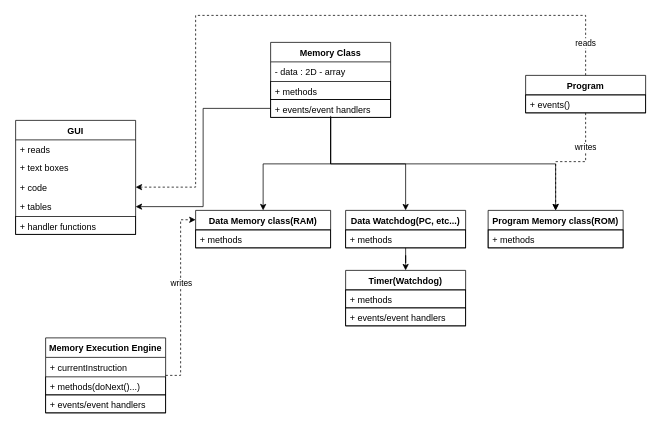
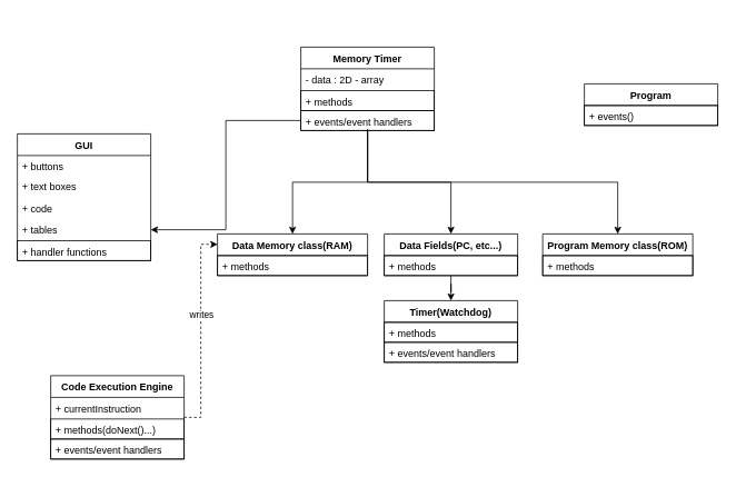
- <mxCell id="34" style="edgeStyle=orthogonalEdgeStyle;rounded=0;orthogonalLoop=1;jettySize=auto;html=1;entryX=1;entryY=0.5;entryDx=0;entryDy=0;dashed=1;" edge="1" parent="1" source="36" target="5"><mxGeometry relative="1" as="geometry"><Array as="points"><mxPoint x="780" y="20" /><mxPoint x="260" y="20" /><mxPoint x="260" y="249" /></Array></mxGeometry></mxCell>
- <mxCell id="35" value="reads" style="edgeLabel;html=1;align=center;verticalAlign=middle;resizable=0;points=[];" vertex="1" connectable="0" parent="34"><mxGeometry x="-0.459" y="3" relative="1" as="geometry"><mxPoint x="165" y="33" as="offset" /></mxGeometry></mxCell>
- <mxCell id="16" value="Memory Class" style="swimlane;fontStyle=1;align=center;verticalAlign=top;childLayout=stackLayout;horizontal=1;startSize=26;horizontalStack=0;resizeParent=1;resizeParentMax=0;resizeLast=0;collapsible=1;marginBottom=0;" vertex="1" parent="1"><mxGeometry x="360" y="56" width="160" height="100" as="geometry" /></mxCell>
+ <mxCell id="16" value="Memory Timer" style="swimlane;fontStyle=1;align=center;verticalAlign=top;childLayout=stackLayout;horizontal=1;startSize=26;horizontalStack=0;resizeParent=1;resizeParentMax=0;resizeLast=0;collapsible=1;marginBottom=0;" vertex="1" parent="1"><mxGeometry x="360" y="56" width="160" height="100" as="geometry" /></mxCell>
- <mxCell id="3" value="+ reads" style="text;strokeColor=none;fillColor=none;align=left;verticalAlign=top;spacingLeft=4;spacingRight=4;overflow=hidden;rotatable=0;points=[[0,0.5],[1,0.5]];portConstraint=eastwest;" vertex="1" parent="2"><mxGeometry y="26" width="160" height="24" as="geometry" /></mxCell>
+ <mxCell id="3" value="+ buttons" style="text;strokeColor=none;fillColor=none;align=left;verticalAlign=top;spacingLeft=4;spacingRight=4;overflow=hidden;rotatable=0;points=[[0,0.5],[1,0.5]];portConstraint=eastwest;" vertex="1" parent="2"><mxGeometry y="26" width="160" height="24" as="geometry" /></mxCell>
- <mxCell id="32" style="edgeStyle=orthogonalEdgeStyle;rounded=0;orthogonalLoop=1;jettySize=auto;html=1;dashed=1;" edge="1" parent="1" source="36" target="21"><mxGeometry relative="1" as="geometry" /></mxCell>
- <mxCell id="33" value="writes" style="edgeLabel;html=1;align=center;verticalAlign=middle;resizable=0;points=[];" vertex="1" connectable="0" parent="32"><mxGeometry x="-0.474" y="-1" relative="1" as="geometry"><mxPoint as="offset" /></mxGeometry></mxCell>
- <mxCell id="9" value="Data Watchdog(PC, etc...)" style="swimlane;fontStyle=1;align=center;verticalAlign=top;childLayout=stackLayout;horizontal=1;startSize=26;horizontalStack=0;resizeParent=1;resizeParentMax=0;resizeLast=0;collapsible=1;marginBottom=0;" vertex="1" parent="1"><mxGeometry x="460" y="280" width="160" height="50" as="geometry" /></mxCell>
+ <mxCell id="9" value="Data Fields(PC, etc...)" style="swimlane;fontStyle=1;align=center;verticalAlign=top;childLayout=stackLayout;horizontal=1;startSize=26;horizontalStack=0;resizeParent=1;resizeParentMax=0;resizeLast=0;collapsible=1;marginBottom=0;" vertex="1" parent="1"><mxGeometry x="460" y="280" width="160" height="50" as="geometry" /></mxCell>
- <mxCell id="25" value="Memory Execution Engine" style="swimlane;fontStyle=1;align=center;verticalAlign=top;childLayout=stackLayout;horizontal=1;startSize=26;horizontalStack=0;resizeParent=1;resizeParentMax=0;resizeLast=0;collapsible=1;marginBottom=0;" vertex="1" parent="1"><mxGeometry x="60" y="450" width="160" height="100" as="geometry" /></mxCell>
+ <mxCell id="25" value="Code Execution Engine" style="swimlane;fontStyle=1;align=center;verticalAlign=top;childLayout=stackLayout;horizontal=1;startSize=26;horizontalStack=0;resizeParent=1;resizeParentMax=0;resizeLast=0;collapsible=1;marginBottom=0;" vertex="1" parent="1"><mxGeometry x="60" y="450" width="160" height="100" as="geometry" /></mxCell>
